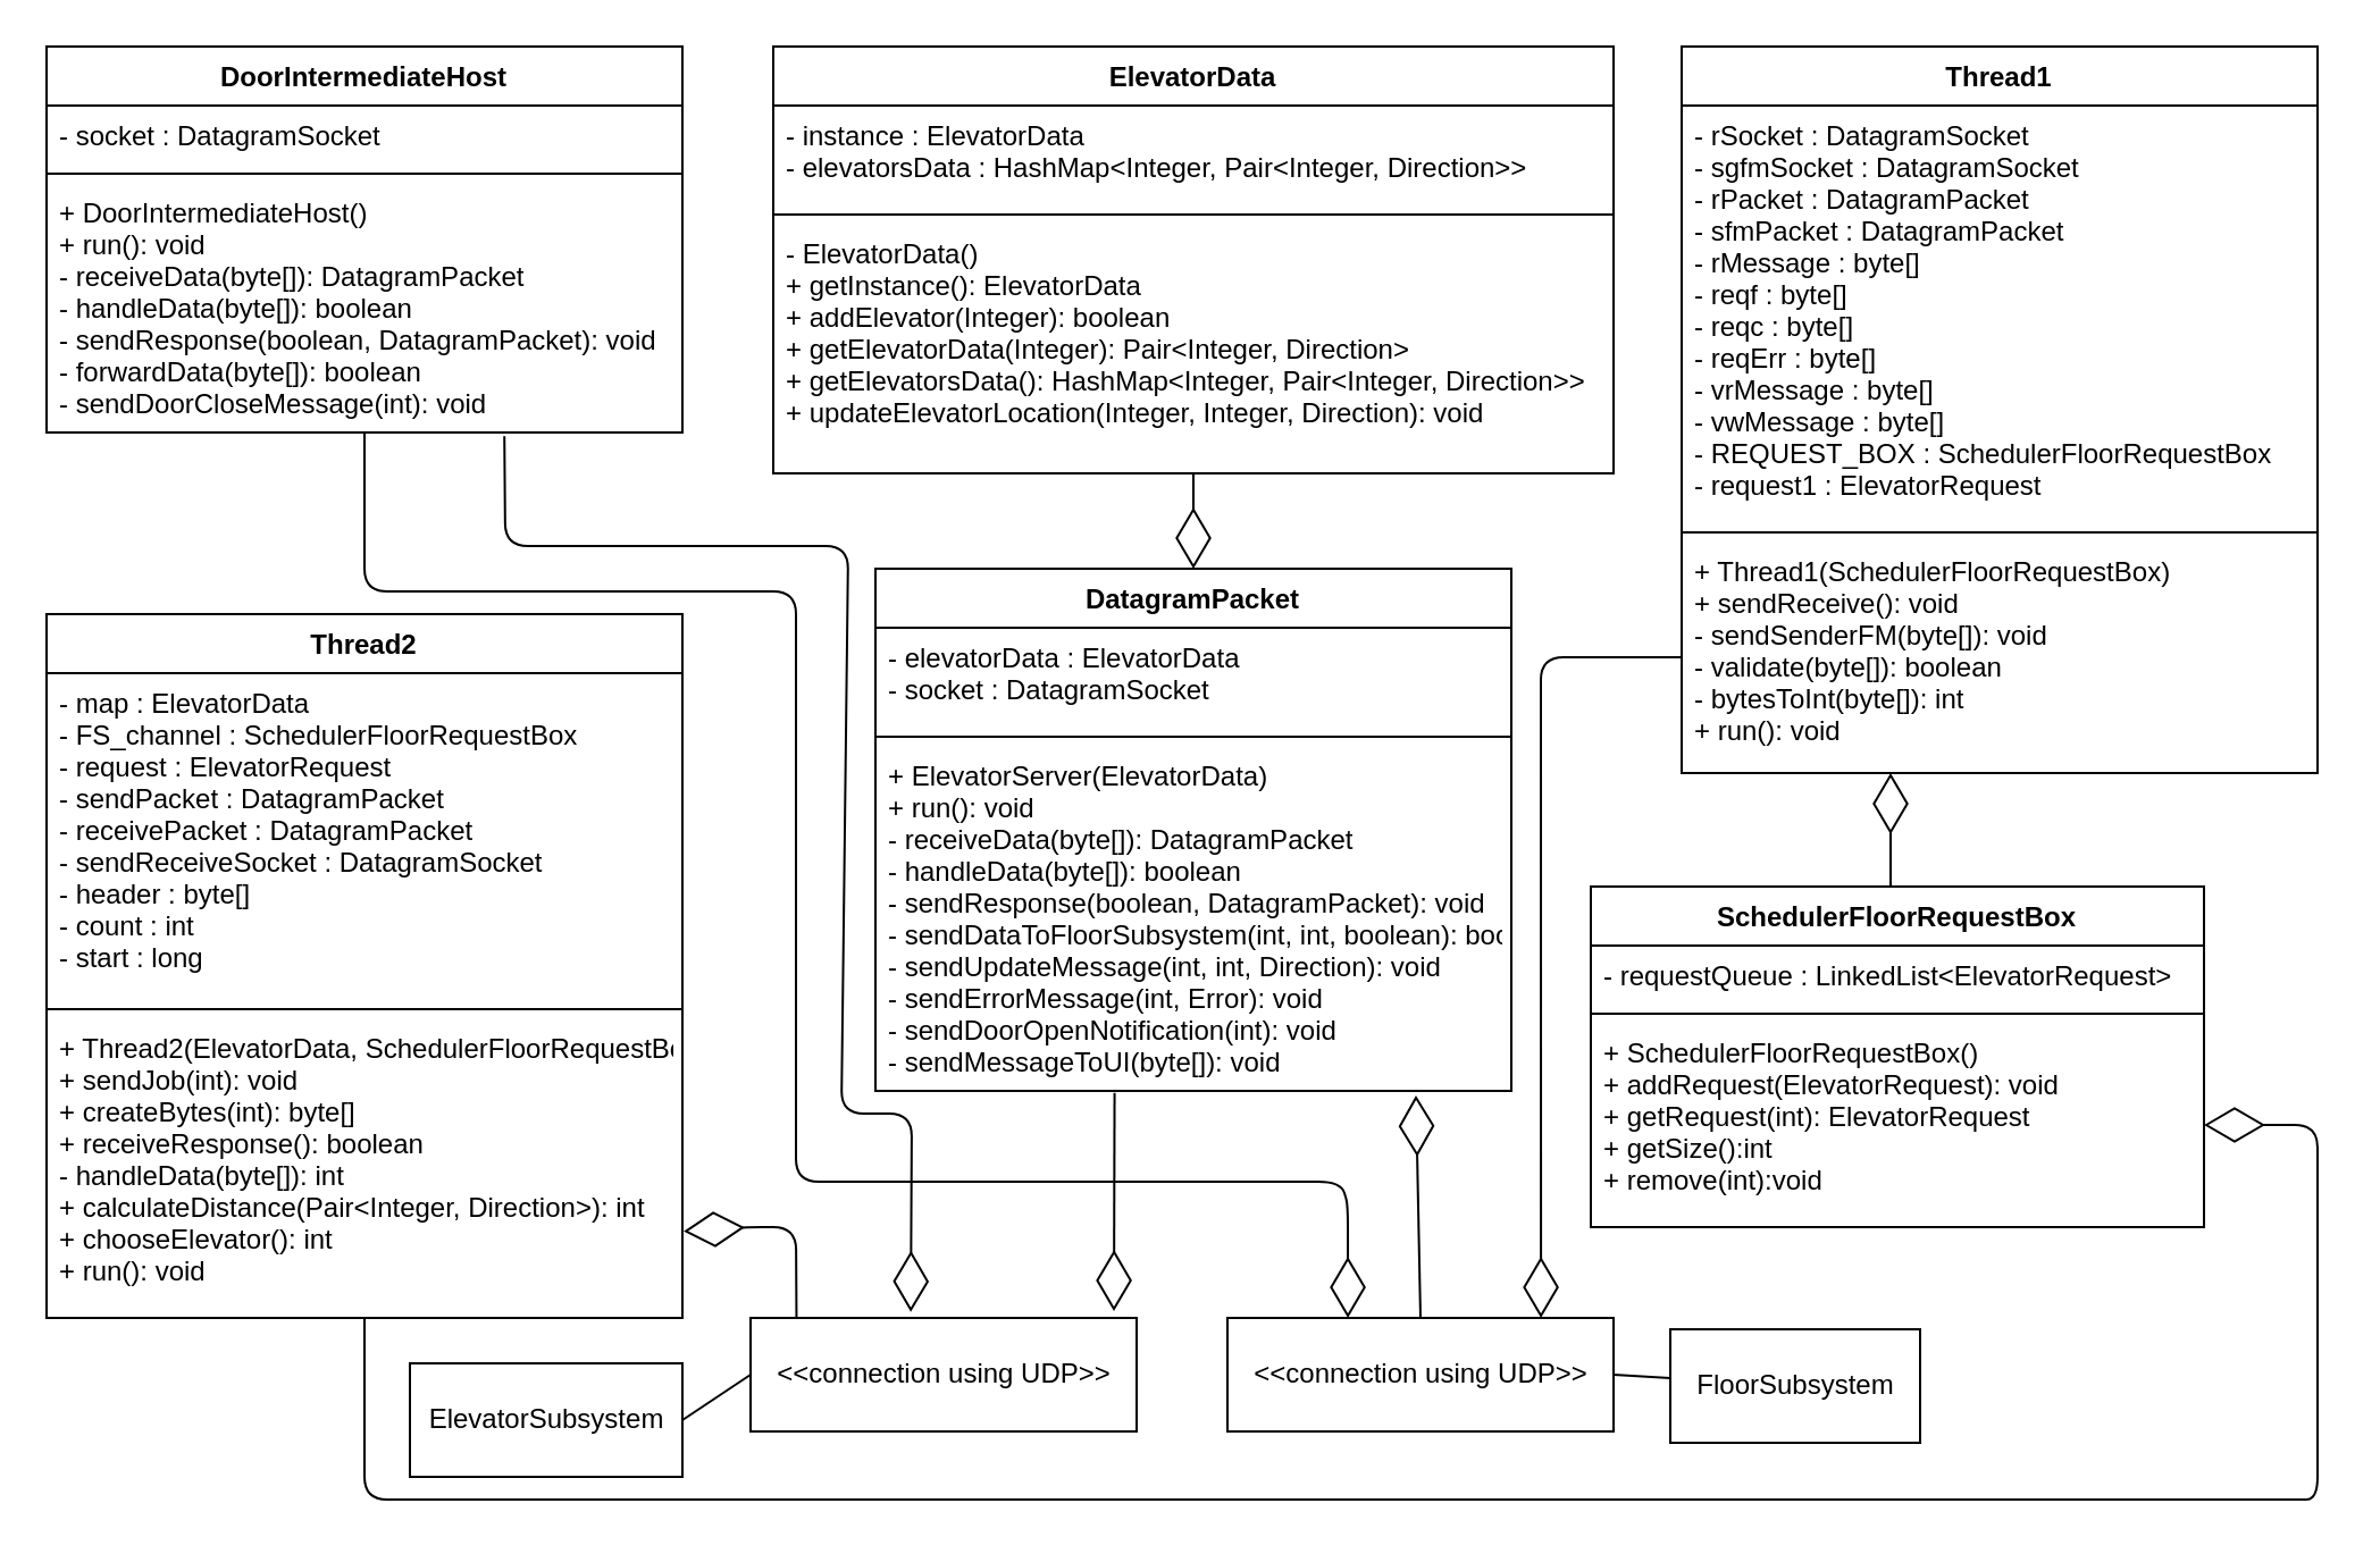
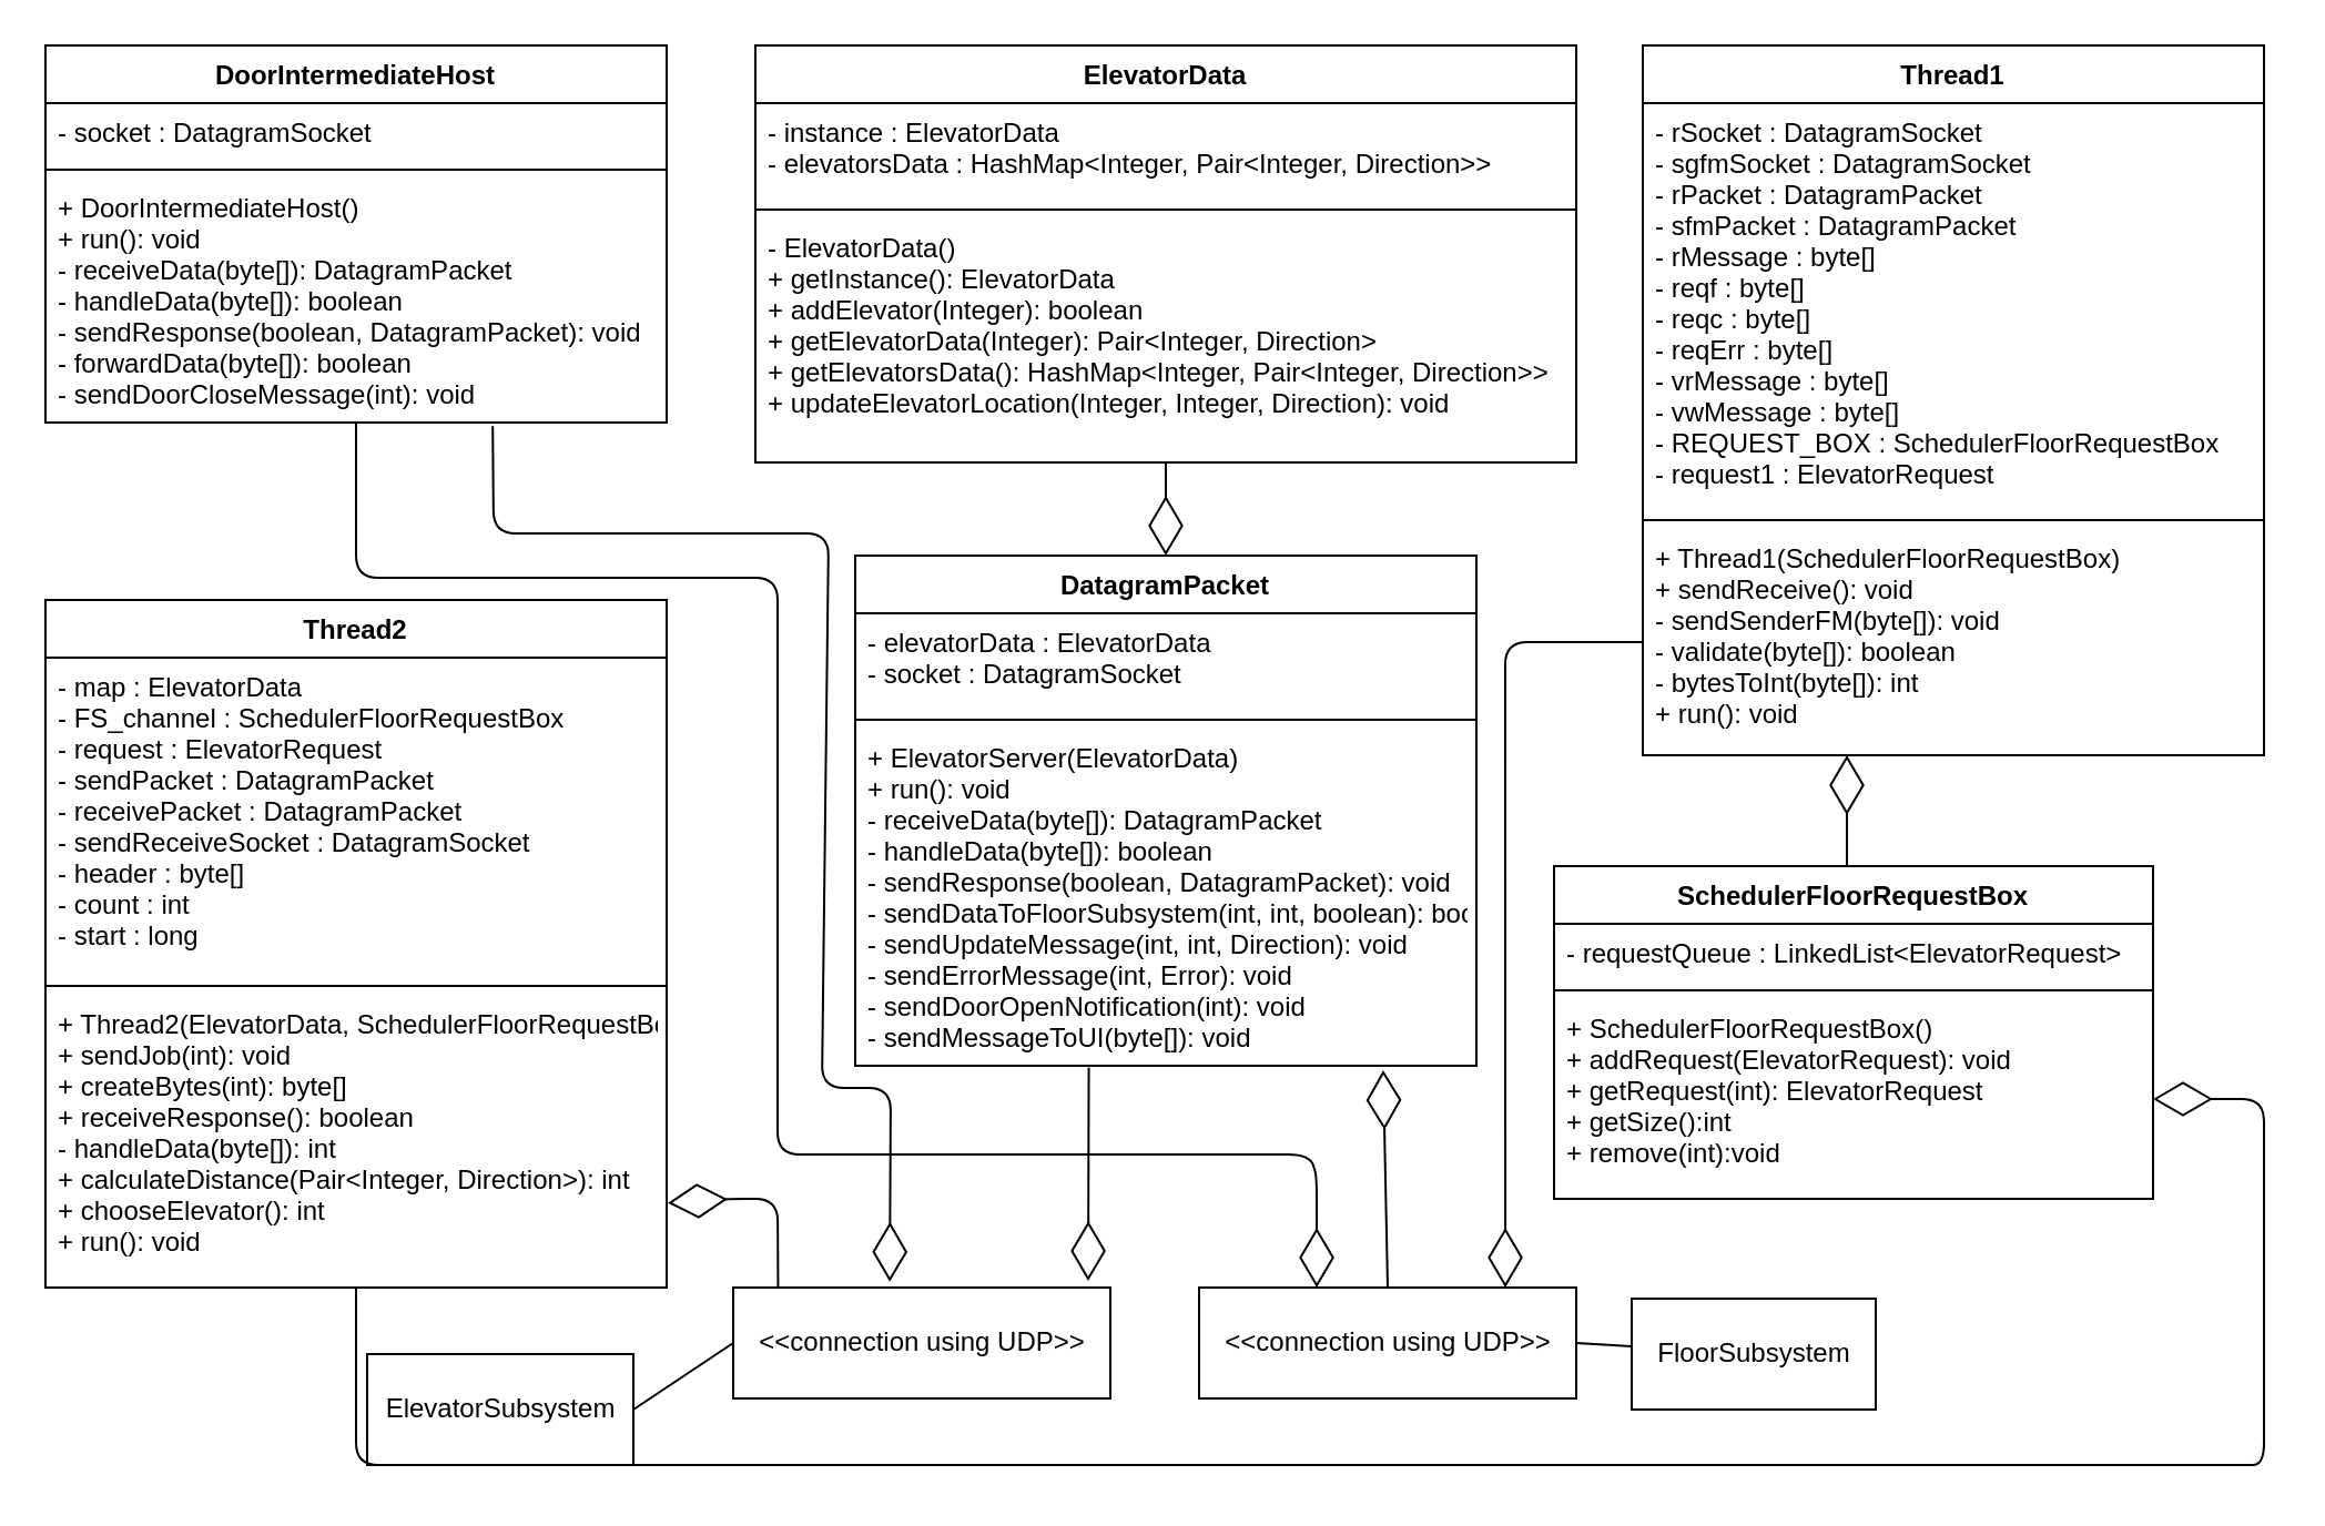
- <mxCell id="29" value="ElevatorSubsystem" style="html=1;" parent="1" vertex="1"><mxGeometry x="180" y="600" width="120" height="50" as="geometry" /></mxCell>
+ <mxCell id="29" value="ElevatorSubsystem" style="html=1;" parent="1" vertex="1"><mxGeometry x="165" y="610" width="120" height="50" as="geometry" /></mxCell>
